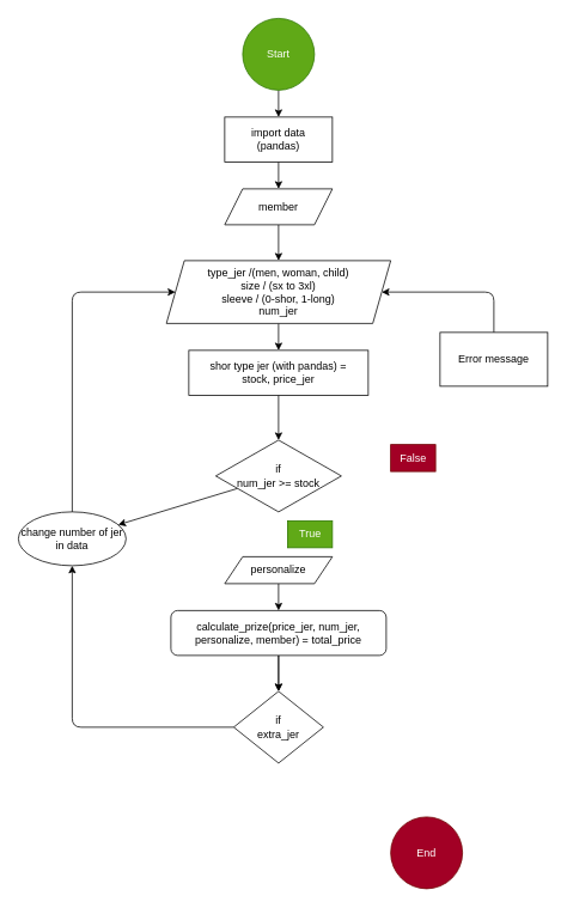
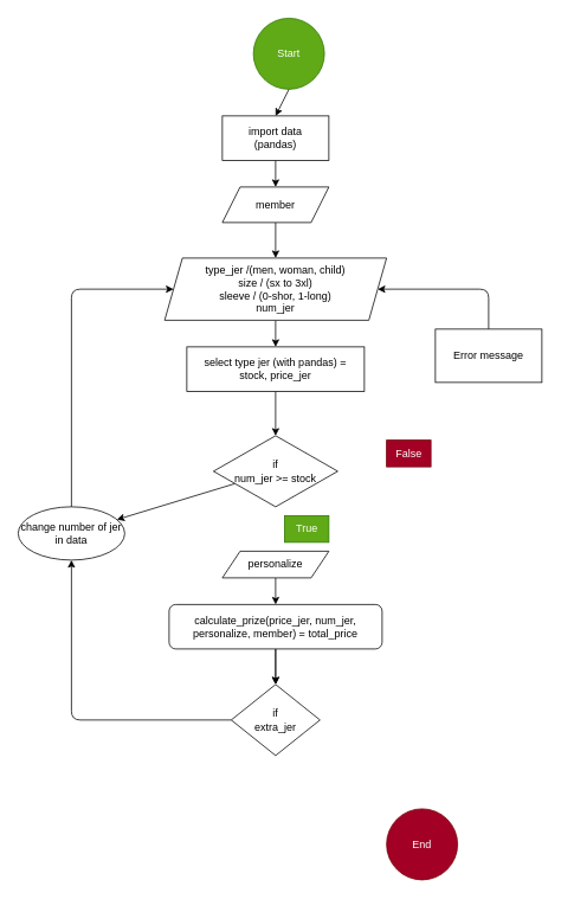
- <mxCell id="3" value="Start" style="ellipse;whiteSpace=wrap;html=1;aspect=fixed;fillColor=#60a917;fontColor=#ffffff;strokeColor=#2D7600;" vertex="1" parent="1"><mxGeometry x="270" y="20" width="80" height="80" as="geometry" /></mxCell>
+ <mxCell id="3" value="Start" style="ellipse;whiteSpace=wrap;html=1;aspect=fixed;fillColor=#60a917;fontColor=#ffffff;strokeColor=#2D7600;" vertex="1" parent="1"><mxGeometry x="285" y="20" width="80" height="80" as="geometry" /></mxCell>
- <mxCell id="9" value="shor type jer (with pandas) = &lt;br&gt;stock, price_jer" style="whiteSpace=wrap;html=1;" vertex="1" parent="1"><mxGeometry x="210" y="390" width="200" height="50" as="geometry" /></mxCell>
+ <mxCell id="9" value="select type jer (with pandas) = &lt;br&gt;stock, price_jer" style="whiteSpace=wrap;html=1;" vertex="1" parent="1"><mxGeometry x="210" y="390" width="200" height="50" as="geometry" /></mxCell>
